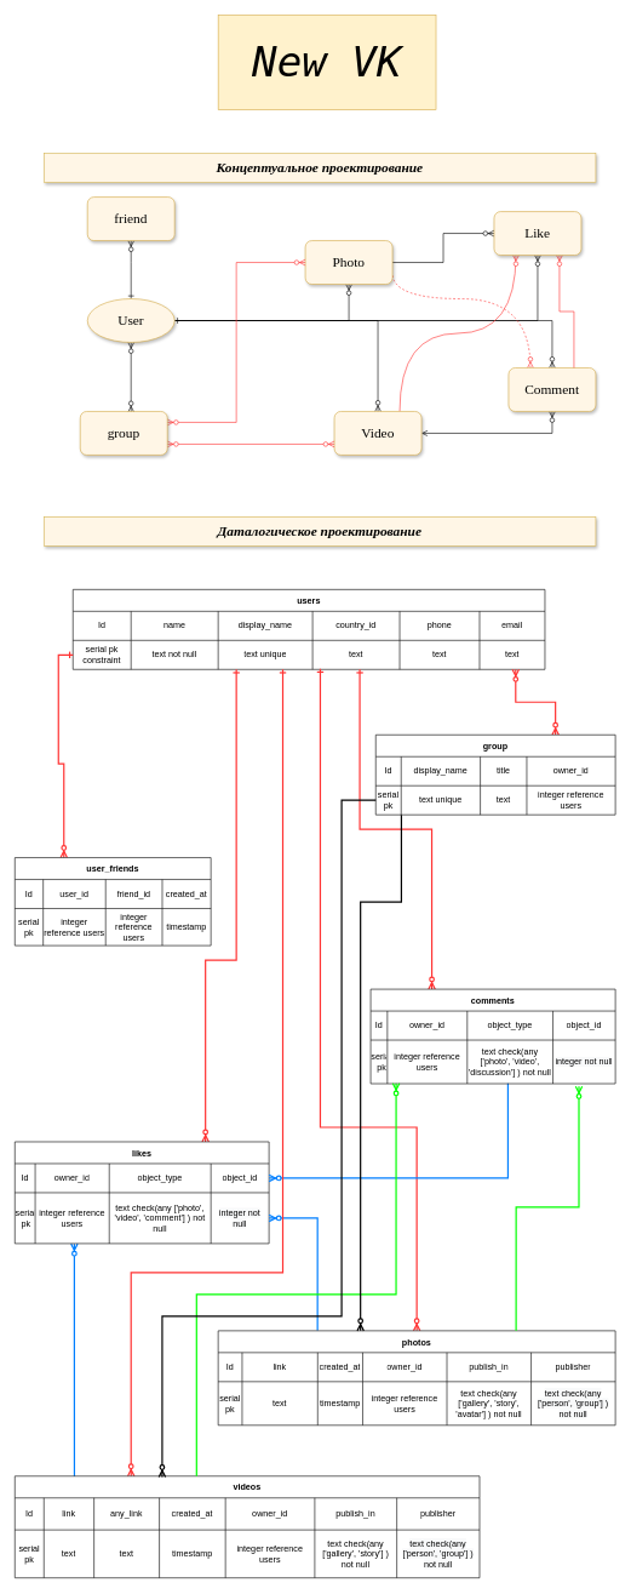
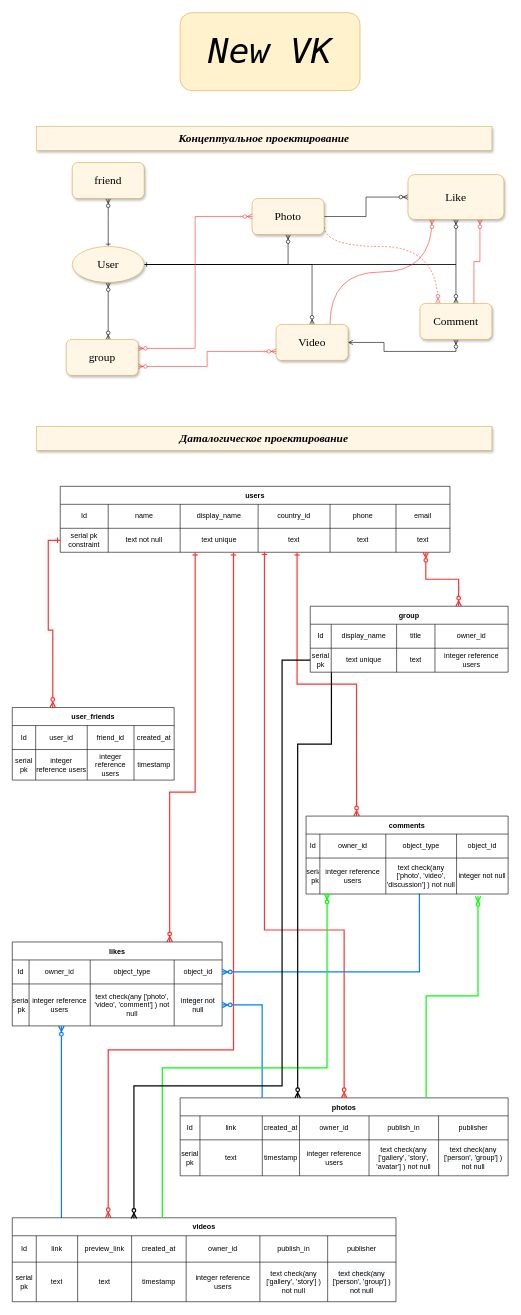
- <mxCell id="30" value="&lt;pre&gt;&lt;font style=&quot;font-size: 57px&quot;&gt;New VK&lt;/font&gt;&lt;/pre&gt;" style="whiteSpace=wrap;html=1;fontFamily=Georgia;fontStyle=2;horizontal=1;align=center;fillColor=#fff2cc;strokeColor=#D6AC49;rounded=0;" parent="1" vertex="1"><mxGeometry x="300" y="20" width="300" height="130" as="geometry" /></mxCell>
+ <mxCell id="30" value="&lt;pre&gt;&lt;font style=&quot;font-size: 57px&quot;&gt;New VK&lt;/font&gt;&lt;/pre&gt;" style="rounded=1;whiteSpace=wrap;html=1;fontFamily=Georgia;fontStyle=2;horizontal=1;align=center;fillColor=#fff2cc;strokeColor=#D6AC49;" parent="1" vertex="1"><mxGeometry x="300" y="20" width="300" height="130" as="geometry" /></mxCell>
- <mxCell id="45" value="Like" style="rounded=1;whiteSpace=wrap;html=1;shadow=1;fontFamily=Georgia;fontSize=19;strokeColor=#D6AC49;fillColor=#FFF6E6;align=center;" vertex="1" parent="1"><mxGeometry x="680" y="290" width="120" height="60" as="geometry" /></mxCell>
+ <mxCell id="45" value="Like" style="rounded=1;whiteSpace=wrap;html=1;shadow=1;fontFamily=Georgia;fontSize=19;strokeColor=#D6AC49;fillColor=#FFF6E6;align=center;" vertex="1" parent="1"><mxGeometry x="680" y="290" width="160" height="75" as="geometry" /></mxCell>
- <mxCell id="47" value="Video" style="rounded=1;whiteSpace=wrap;html=1;shadow=1;fontFamily=Georgia;fontSize=19;strokeColor=#D6AC49;fillColor=#FFF6E6;align=center;" vertex="1" parent="1"><mxGeometry x="460" y="565" width="120" height="60" as="geometry" /></mxCell>
+ <mxCell id="47" value="Video" style="rounded=1;whiteSpace=wrap;html=1;shadow=1;fontFamily=Georgia;fontSize=19;strokeColor=#D6AC49;fillColor=#FFF6E6;align=center;" vertex="1" parent="1"><mxGeometry x="460" y="540" width="120" height="60" as="geometry" /></mxCell>
- <mxCell id="102" value="any_link" style="shape=partialRectangle;html=1;whiteSpace=wrap;connectable=0;fillColor=none;top=0;left=0;bottom=0;right=0;overflow=hidden;pointerEvents=1;" vertex="1" parent="99"><mxGeometry x="109" width="90" height="44" as="geometry" /></mxCell>
+ <mxCell id="102" value="preview_link" style="shape=partialRectangle;html=1;whiteSpace=wrap;connectable=0;fillColor=none;top=0;left=0;bottom=0;right=0;overflow=hidden;pointerEvents=1;" vertex="1" parent="99"><mxGeometry x="109" width="90" height="44" as="geometry" /></mxCell>
